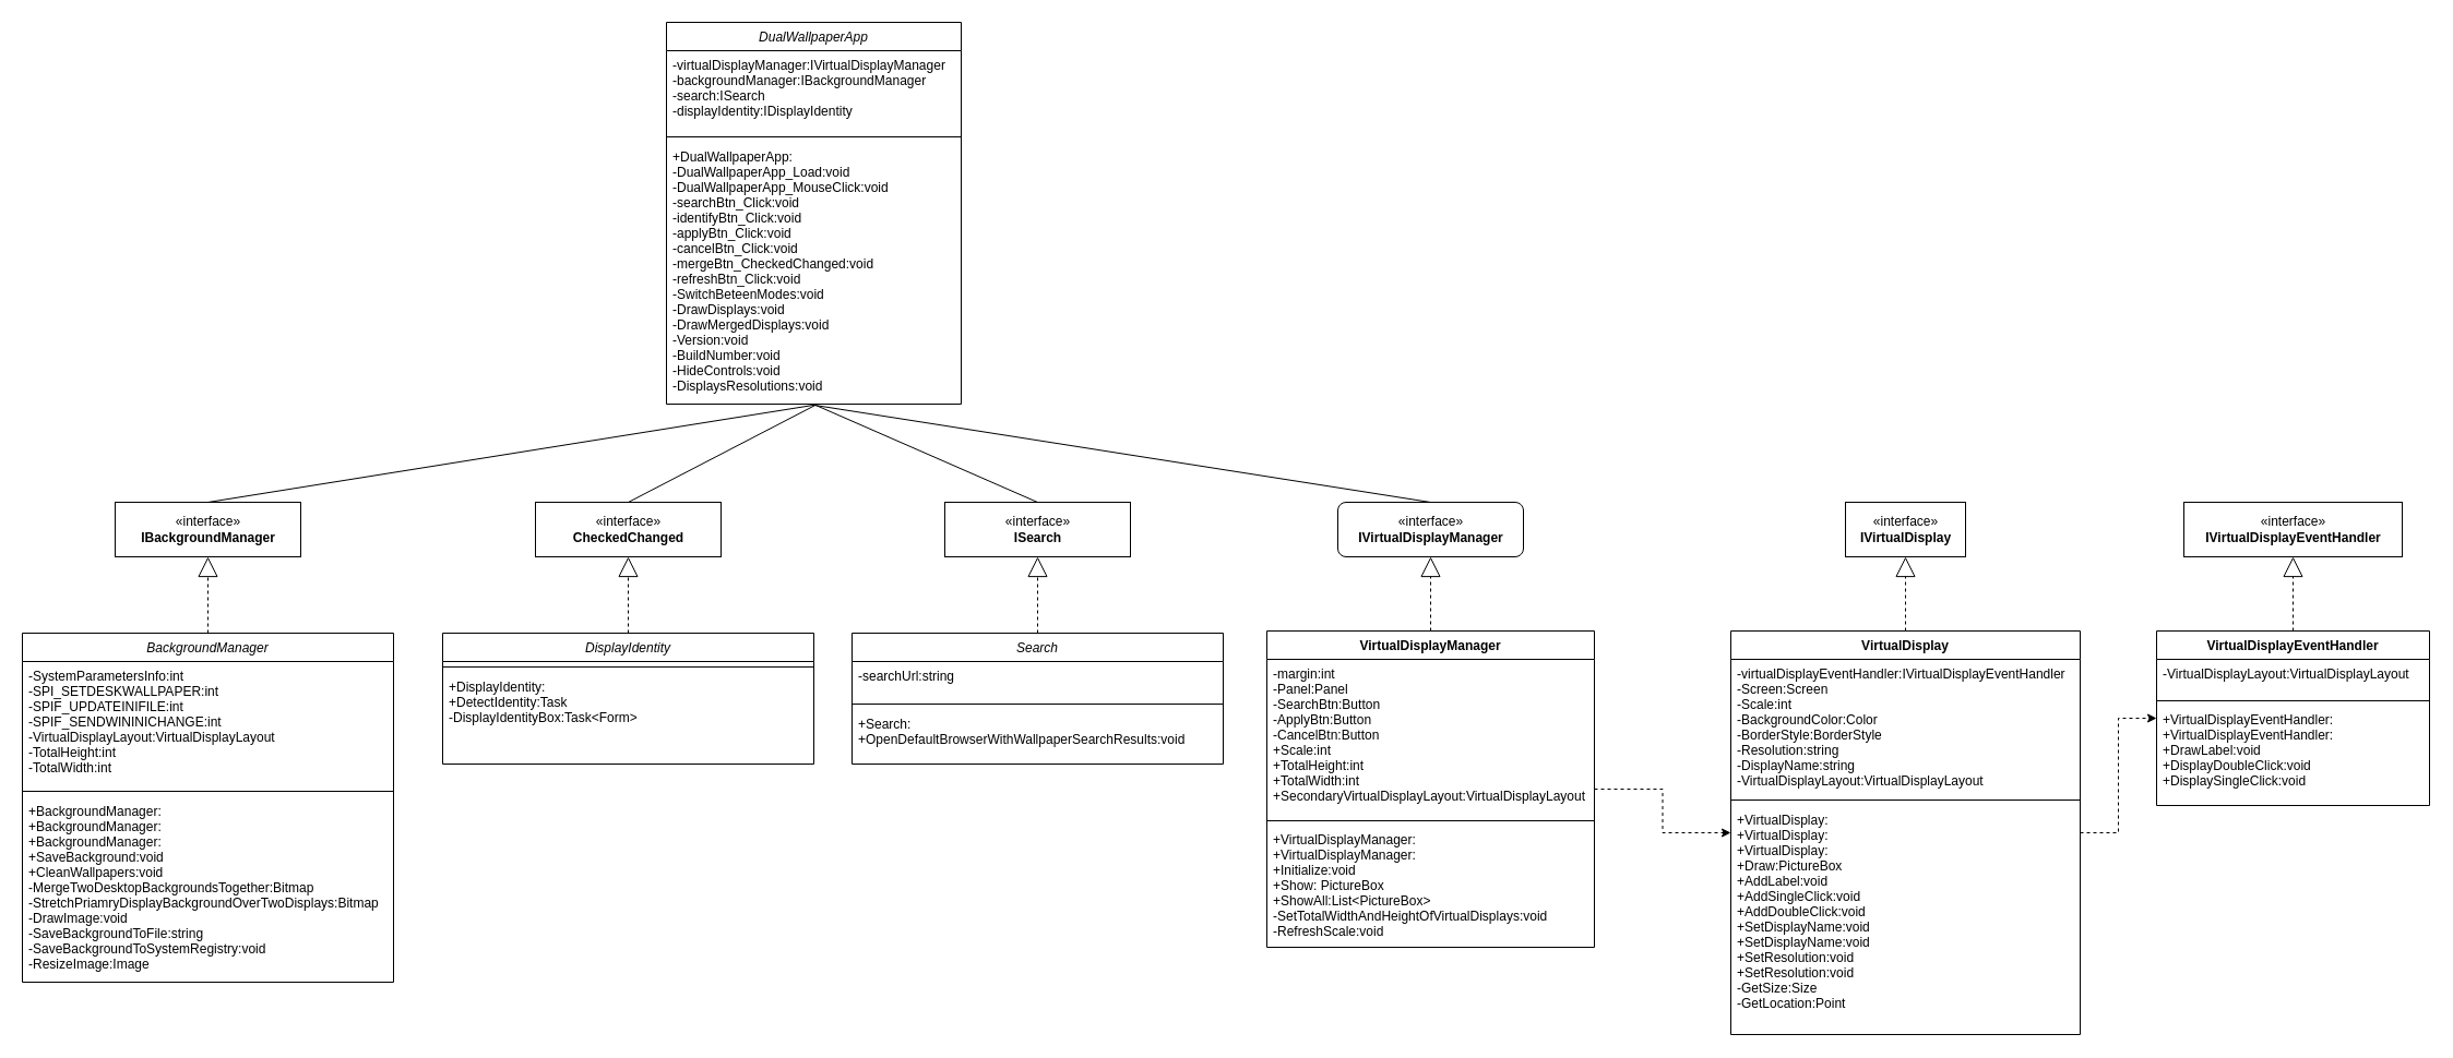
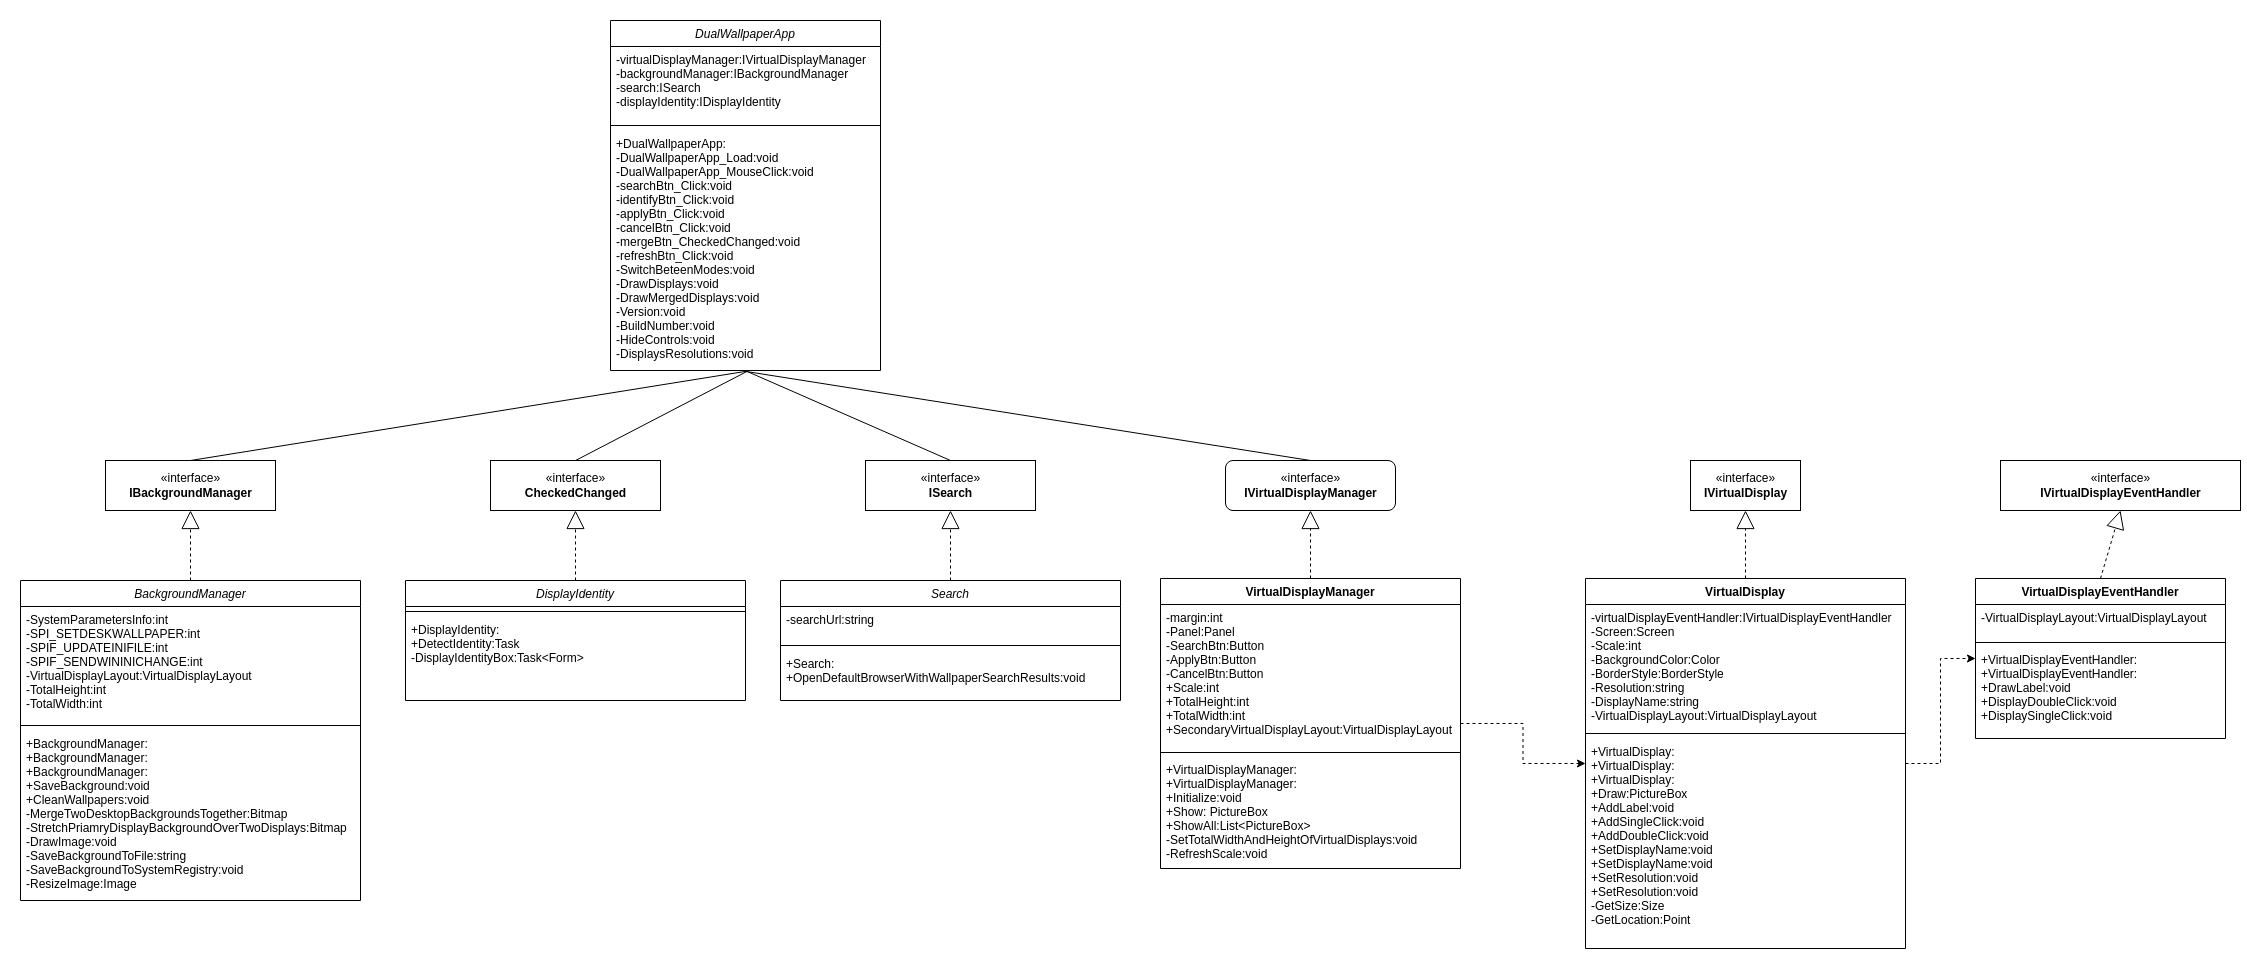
- <mxCell id="40" value="«interface»&lt;br&gt;&lt;b&gt;IVirtualDisplayEventHandler&lt;/b&gt;" style="html=1;" vertex="1" parent="1"><mxGeometry x="2000" y="460" width="200" height="50" as="geometry" /></mxCell>
+ <mxCell id="40" value="«interface»&lt;br&gt;&lt;b&gt;IVirtualDisplayEventHandler&lt;/b&gt;" style="html=1;" vertex="1" parent="1"><mxGeometry x="2000" y="460" width="240" height="50" as="geometry" /></mxCell>
